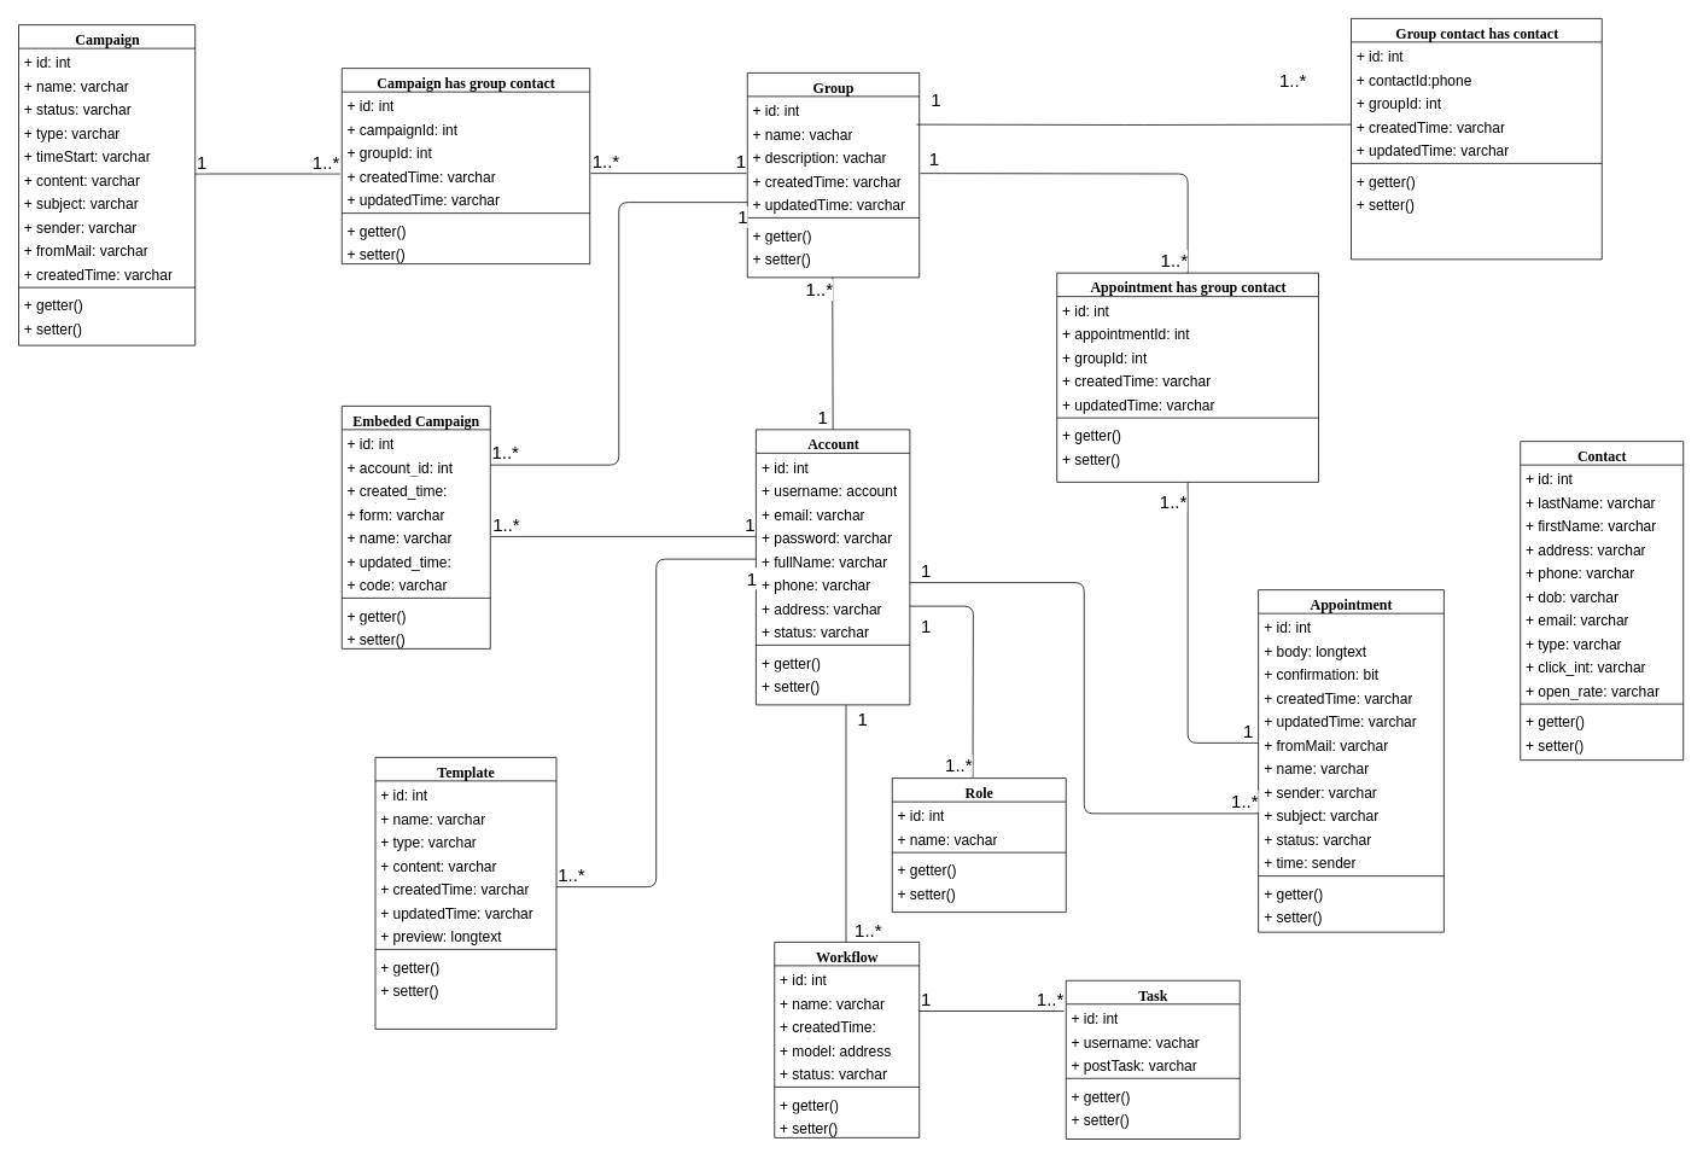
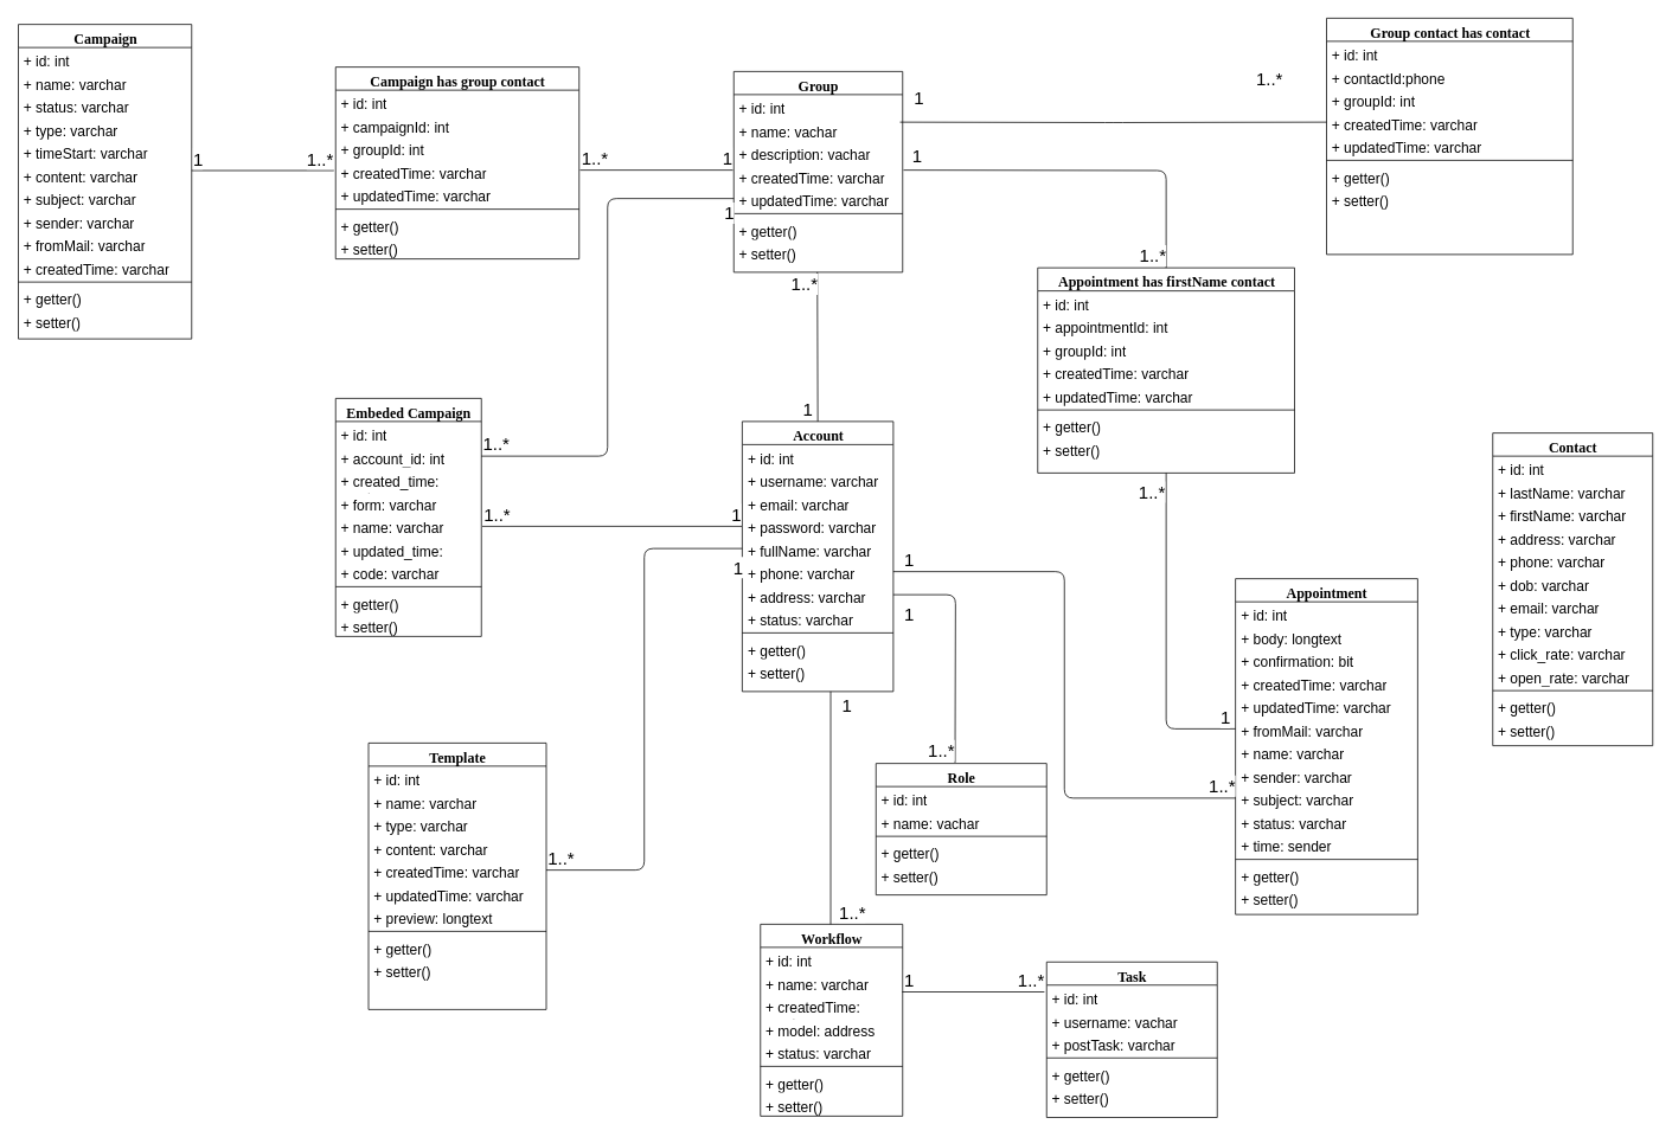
- <mxCell id="132" value="Appointment has group contact" style="swimlane;html=1;fontStyle=1;align=center;verticalAlign=top;childLayout=stackLayout;horizontal=1;startSize=26;horizontalStack=0;resizeParent=1;resizeLast=0;collapsible=1;marginBottom=0;swimlaneFillColor=#ffffff;rounded=0;shadow=0;comic=0;labelBackgroundColor=none;strokeColor=#000000;strokeWidth=1;fillColor=none;fontFamily=Verdana;fontSize=16;fontColor=#000000;" parent="1" vertex="1"><mxGeometry x="1167" y="301" width="289" height="231" as="geometry" /></mxCell>
+ <mxCell id="132" value="Appointment has firstName contact" style="swimlane;html=1;fontStyle=1;align=center;verticalAlign=top;childLayout=stackLayout;horizontal=1;startSize=26;horizontalStack=0;resizeParent=1;resizeLast=0;collapsible=1;marginBottom=0;swimlaneFillColor=#ffffff;rounded=0;shadow=0;comic=0;labelBackgroundColor=none;strokeColor=#000000;strokeWidth=1;fillColor=none;fontFamily=Verdana;fontSize=16;fontColor=#000000;" parent="1" vertex="1"><mxGeometry x="1167" y="301" width="289" height="231" as="geometry" /></mxCell>
- <mxCell id="64" value="+ username: account" style="text;html=1;strokeColor=none;fillColor=none;align=left;verticalAlign=top;spacingLeft=4;spacingRight=4;whiteSpace=wrap;overflow=hidden;rotatable=0;points=[[0,0.5],[1,0.5]];portConstraint=eastwest;fontSize=16;" parent="62" vertex="1"><mxGeometry y="52" width="170" height="26" as="geometry" /></mxCell>
+ <mxCell id="64" value="+ username: varchar" style="text;html=1;strokeColor=none;fillColor=none;align=left;verticalAlign=top;spacingLeft=4;spacingRight=4;whiteSpace=wrap;overflow=hidden;rotatable=0;points=[[0,0.5],[1,0.5]];portConstraint=eastwest;fontSize=16;" parent="62" vertex="1"><mxGeometry y="52" width="170" height="26" as="geometry" /></mxCell>
- <mxCell id="20" value="+ click_int: varchar" style="text;html=1;strokeColor=none;fillColor=none;align=left;verticalAlign=top;spacingLeft=4;spacingRight=4;whiteSpace=wrap;overflow=hidden;rotatable=0;points=[[0,0.5],[1,0.5]];portConstraint=eastwest;fontSize=16;" parent="11" vertex="1"><mxGeometry y="234" width="180" height="26" as="geometry" /></mxCell>
+ <mxCell id="20" value="+ click_rate: varchar" style="text;html=1;strokeColor=none;fillColor=none;align=left;verticalAlign=top;spacingLeft=4;spacingRight=4;whiteSpace=wrap;overflow=hidden;rotatable=0;points=[[0,0.5],[1,0.5]];portConstraint=eastwest;fontSize=16;" parent="11" vertex="1"><mxGeometry y="234" width="180" height="26" as="geometry" /></mxCell>
